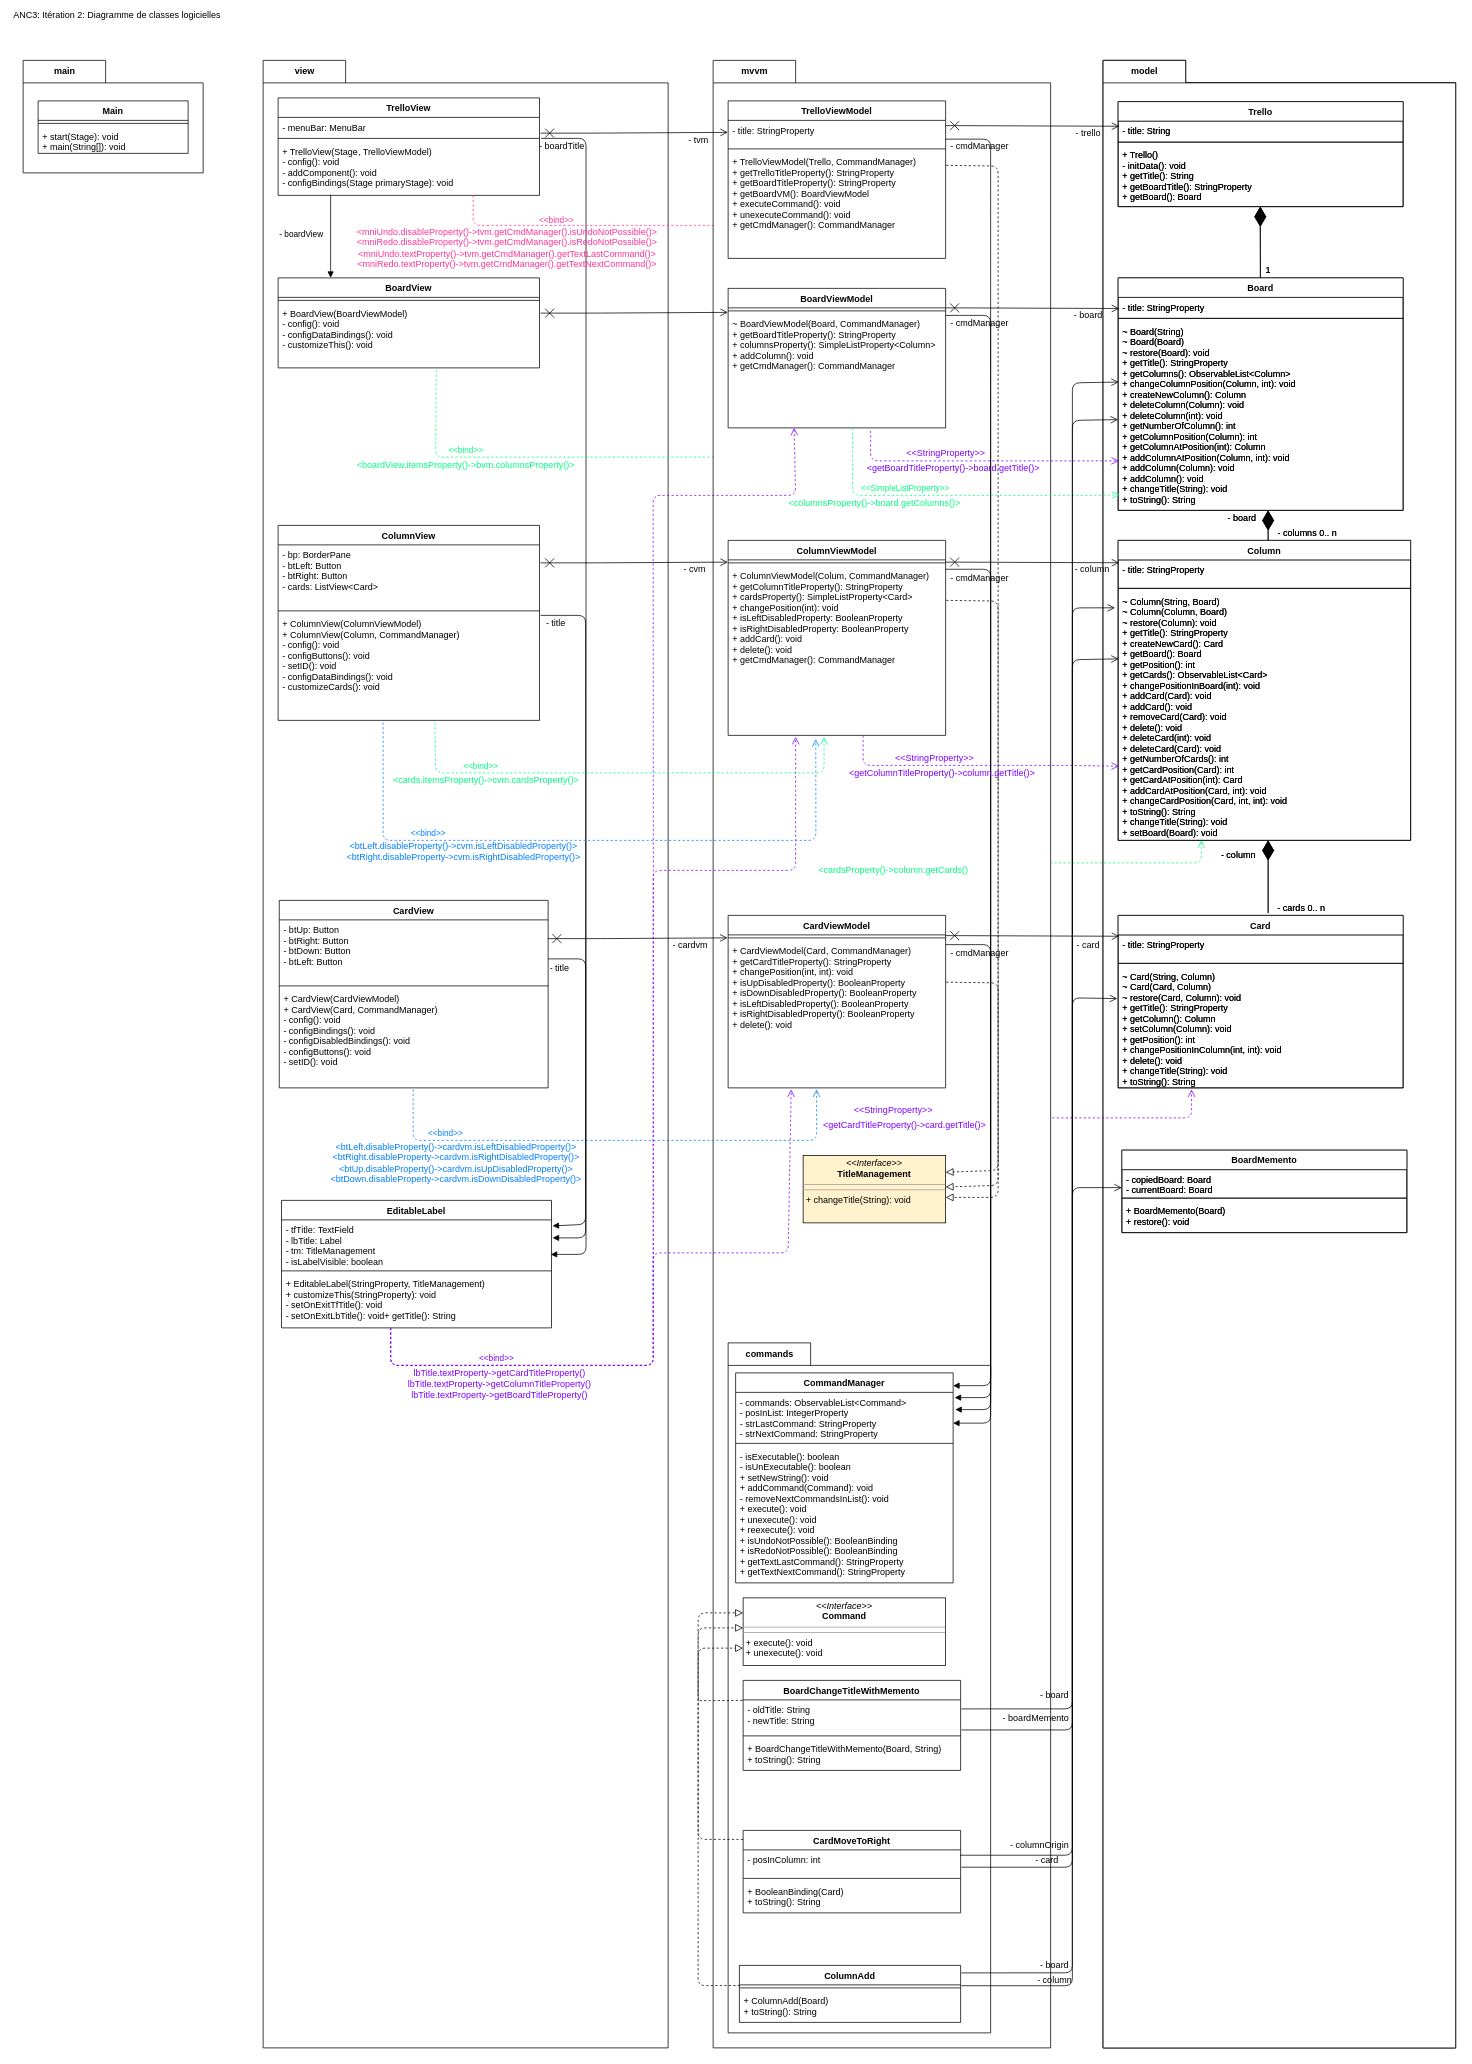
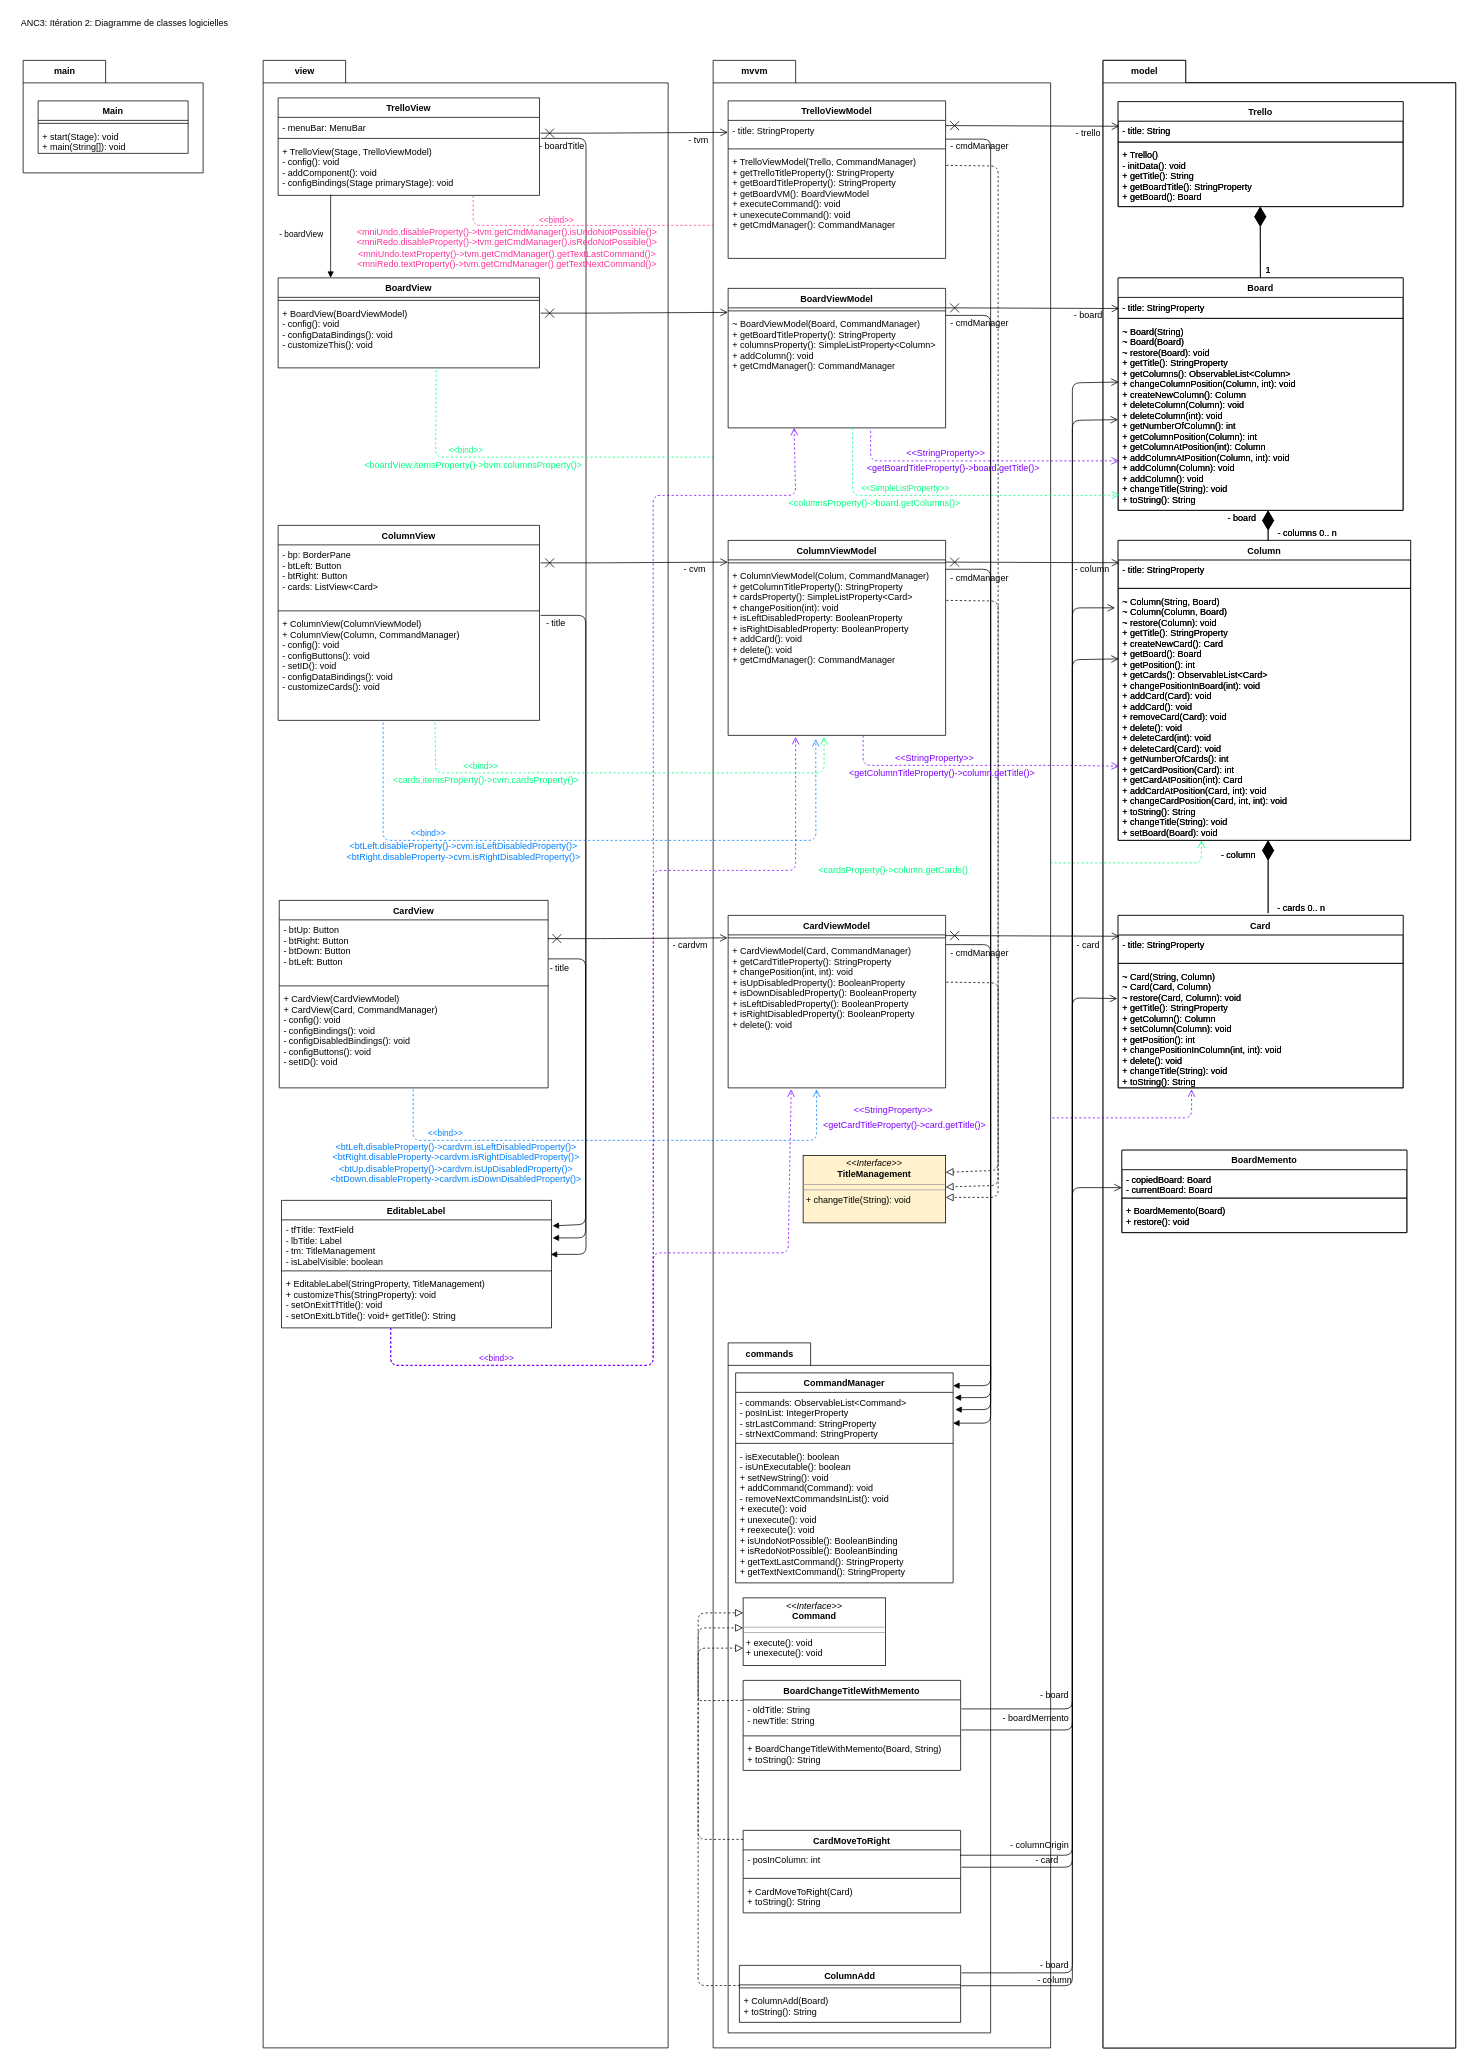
- <mxCell id="187" value="ANC3: Itération 2: Diagramme de classes logicielles" style="text;html=1;align=center;verticalAlign=middle;resizable=0;points=[];autosize=1;" parent="1" vertex="1"><mxGeometry x="10" y="10" width="290" height="20" as="geometry" /></mxCell>
+ <mxCell id="187" value="ANC3: Itération 2: Diagramme de classes logicielles" style="text;html=1;align=center;verticalAlign=middle;resizable=0;points=[];autosize=1;" parent="1" vertex="1"><mxGeometry x="20" y="20" width="290" height="20" as="geometry" /></mxCell>
- <mxCell id="34" value="&lt;font color=&quot;#00FF80&quot;&gt;&amp;lt;boardView.itemsProperty()-&amp;gt;bvm.columnsProperty()&amp;gt;&lt;/font&gt;" style="text;html=1;align=center;verticalAlign=middle;resizable=0;points=[];autosize=1;fontColor=#000000;" parent="2" vertex="1"><mxGeometry x="120" y="530" width="300" height="20" as="geometry" /></mxCell>
+ <mxCell id="34" value="&lt;font color=&quot;#00FF80&quot;&gt;&amp;lt;boardView.itemsProperty()-&amp;gt;bvm.columnsProperty()&amp;gt;&lt;/font&gt;" style="text;html=1;align=center;verticalAlign=middle;resizable=0;points=[];autosize=1;fontColor=#000000;" parent="2" vertex="1"><mxGeometry x="130" y="530" width="300" height="20" as="geometry" /></mxCell>
- <mxCell id="31" value="&lt;div&gt;&lt;font color=&quot;#7F00FF&quot;&gt;lbTitle.textProperty-&amp;gt;getCardTitleProperty()&lt;/font&gt;&lt;/div&gt;&lt;div&gt;&lt;font color=&quot;#7F00FF&quot;&gt;lbTitle.textProperty-&amp;gt;getColumnTitleProperty()&lt;/font&gt;&lt;/div&gt;&lt;div&gt;&lt;font color=&quot;#7F00FF&quot;&gt;lbTitle.textProperty-&amp;gt;getBoardTitleProperty()&lt;/font&gt;&lt;/div&gt;" style="text;html=1;align=center;verticalAlign=middle;resizable=0;points=[];autosize=1;" parent="2" vertex="1"><mxGeometry x="189.5" y="1740" width="250" height="50" as="geometry" /></mxCell>
- <mxCell id="157" value="&lt;p style=&quot;margin: 0px ; margin-top: 4px ; text-align: center&quot;&gt;&lt;i&gt;&amp;lt;&amp;lt;Interface&amp;gt;&amp;gt;&lt;/i&gt;&lt;br&gt;&lt;b&gt;Command&lt;/b&gt;&lt;/p&gt;&lt;hr size=&quot;1&quot;&gt;&lt;hr size=&quot;1&quot;&gt;&lt;p style=&quot;margin: 0px ; margin-left: 4px&quot;&gt;+ execute(): void&lt;br&gt;+ unexecute(): void&lt;/p&gt;" style="verticalAlign=top;align=left;overflow=fill;fontSize=12;fontFamily=Helvetica;html=1;" parent="140" vertex="1"><mxGeometry x="20" y="340" width="270" height="90" as="geometry" /></mxCell>
+ <mxCell id="157" value="&lt;p style=&quot;margin: 0px ; margin-top: 4px ; text-align: center&quot;&gt;&lt;i&gt;&amp;lt;&amp;lt;Interface&amp;gt;&amp;gt;&lt;/i&gt;&lt;br&gt;&lt;b&gt;Command&lt;/b&gt;&lt;/p&gt;&lt;hr size=&quot;1&quot;&gt;&lt;hr size=&quot;1&quot;&gt;&lt;p style=&quot;margin: 0px ; margin-left: 4px&quot;&gt;+ execute(): void&lt;br&gt;+ unexecute(): void&lt;/p&gt;" style="verticalAlign=top;align=left;overflow=fill;fontSize=12;fontFamily=Helvetica;html=1;" parent="140" vertex="1"><mxGeometry x="20" y="340" width="190" height="90" as="geometry" /></mxCell>
- <mxCell id="156" value="+ BooleanBinding(Card)&#10;+ toString(): String " style="text;strokeColor=none;fillColor=none;align=left;verticalAlign=top;spacingLeft=4;spacingRight=4;overflow=hidden;rotatable=0;points=[[0,0.5],[1,0.5]];portConstraint=eastwest;" parent="153" vertex="1"><mxGeometry y="68" width="290" height="42" as="geometry" /></mxCell>
+ <mxCell id="156" value="+ CardMoveToRight(Card)&#10;+ toString(): String " style="text;strokeColor=none;fillColor=none;align=left;verticalAlign=top;spacingLeft=4;spacingRight=4;overflow=hidden;rotatable=0;points=[[0,0.5],[1,0.5]];portConstraint=eastwest;" parent="153" vertex="1"><mxGeometry y="68" width="290" height="42" as="geometry" /></mxCell>
